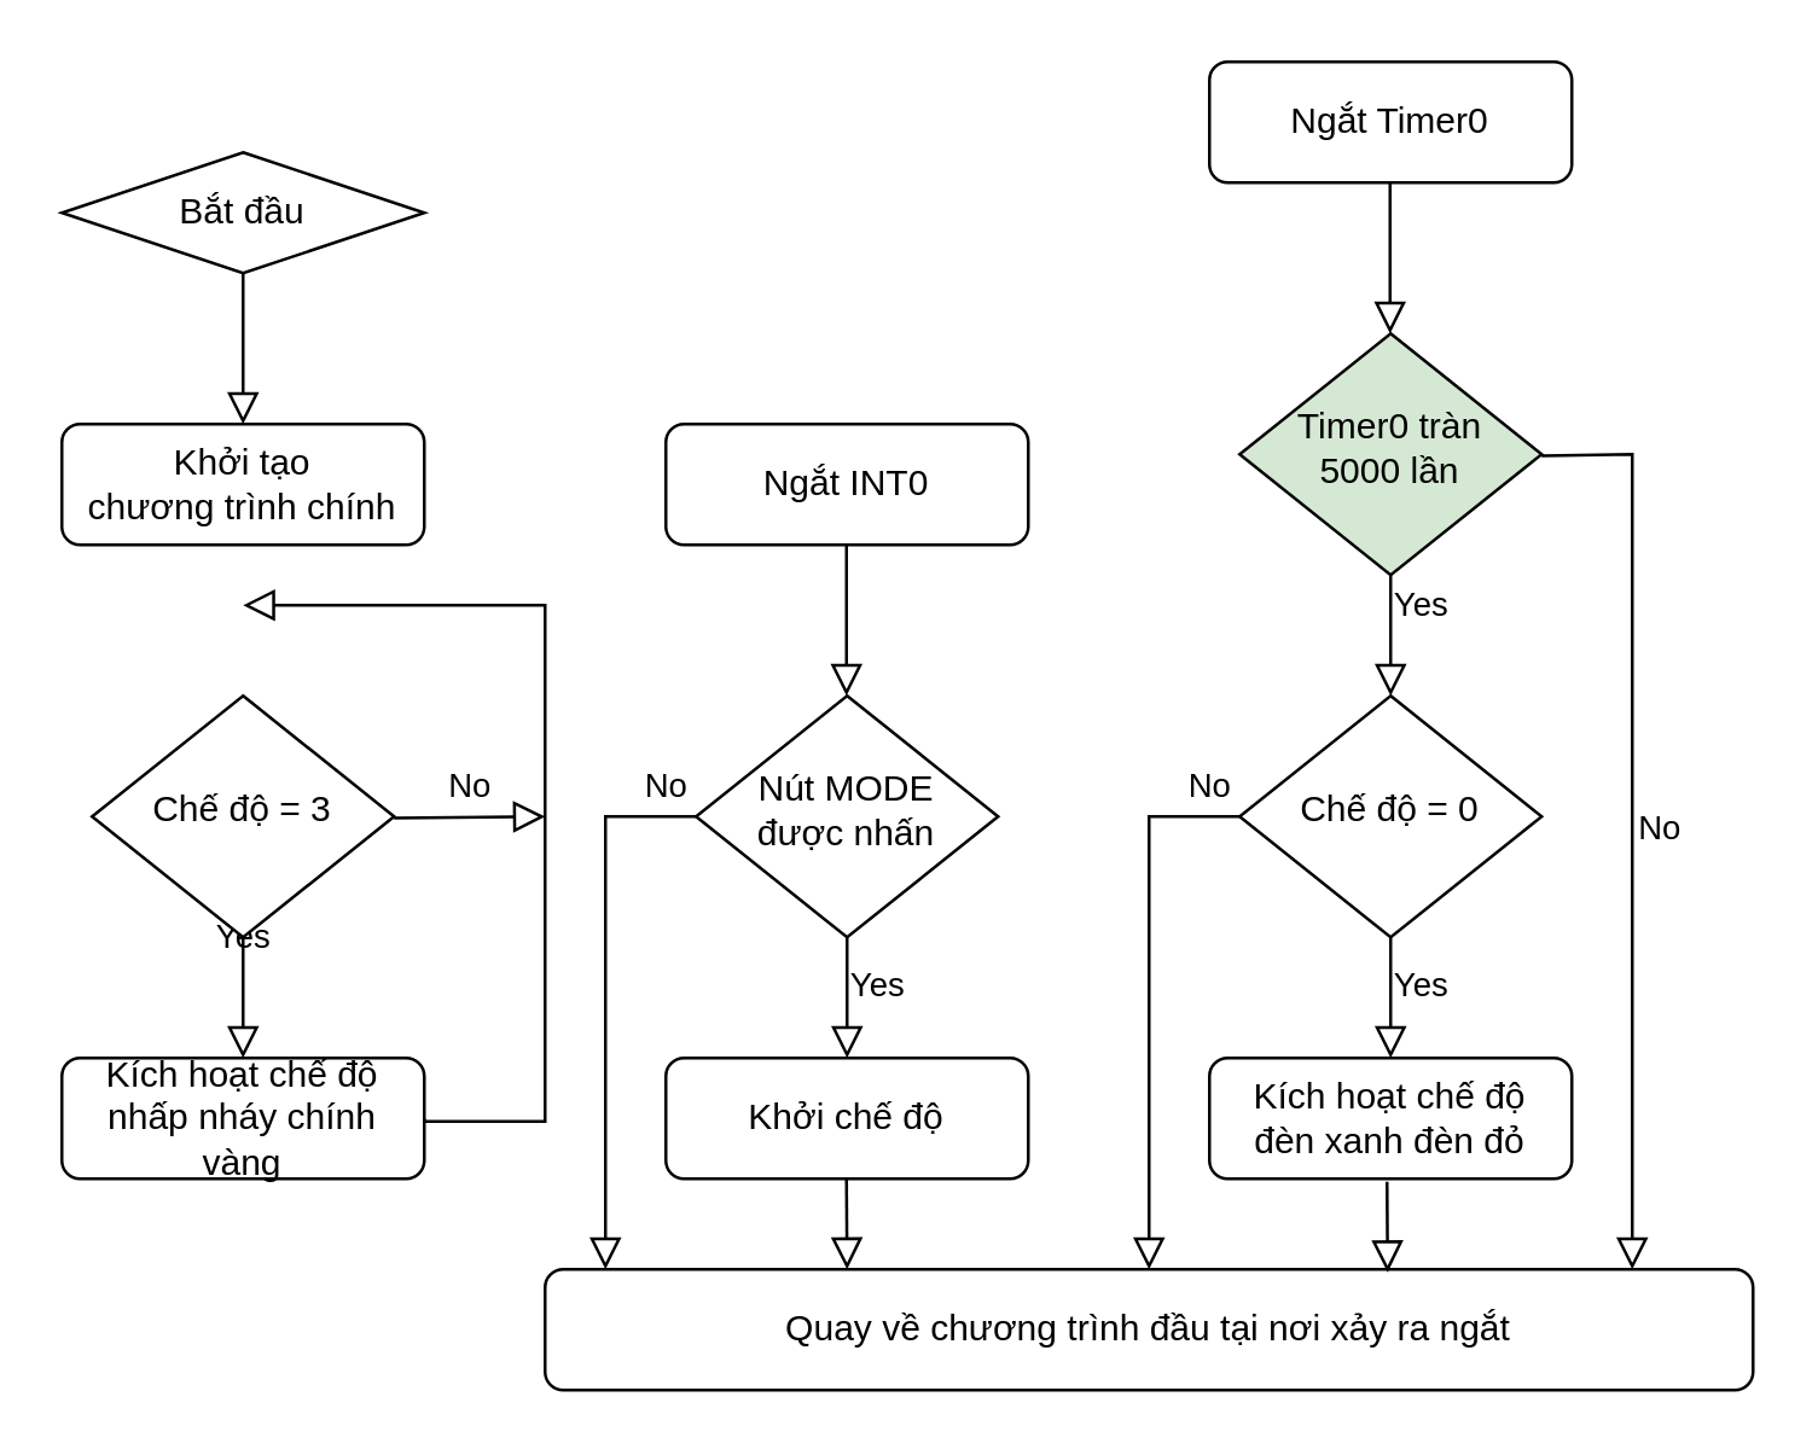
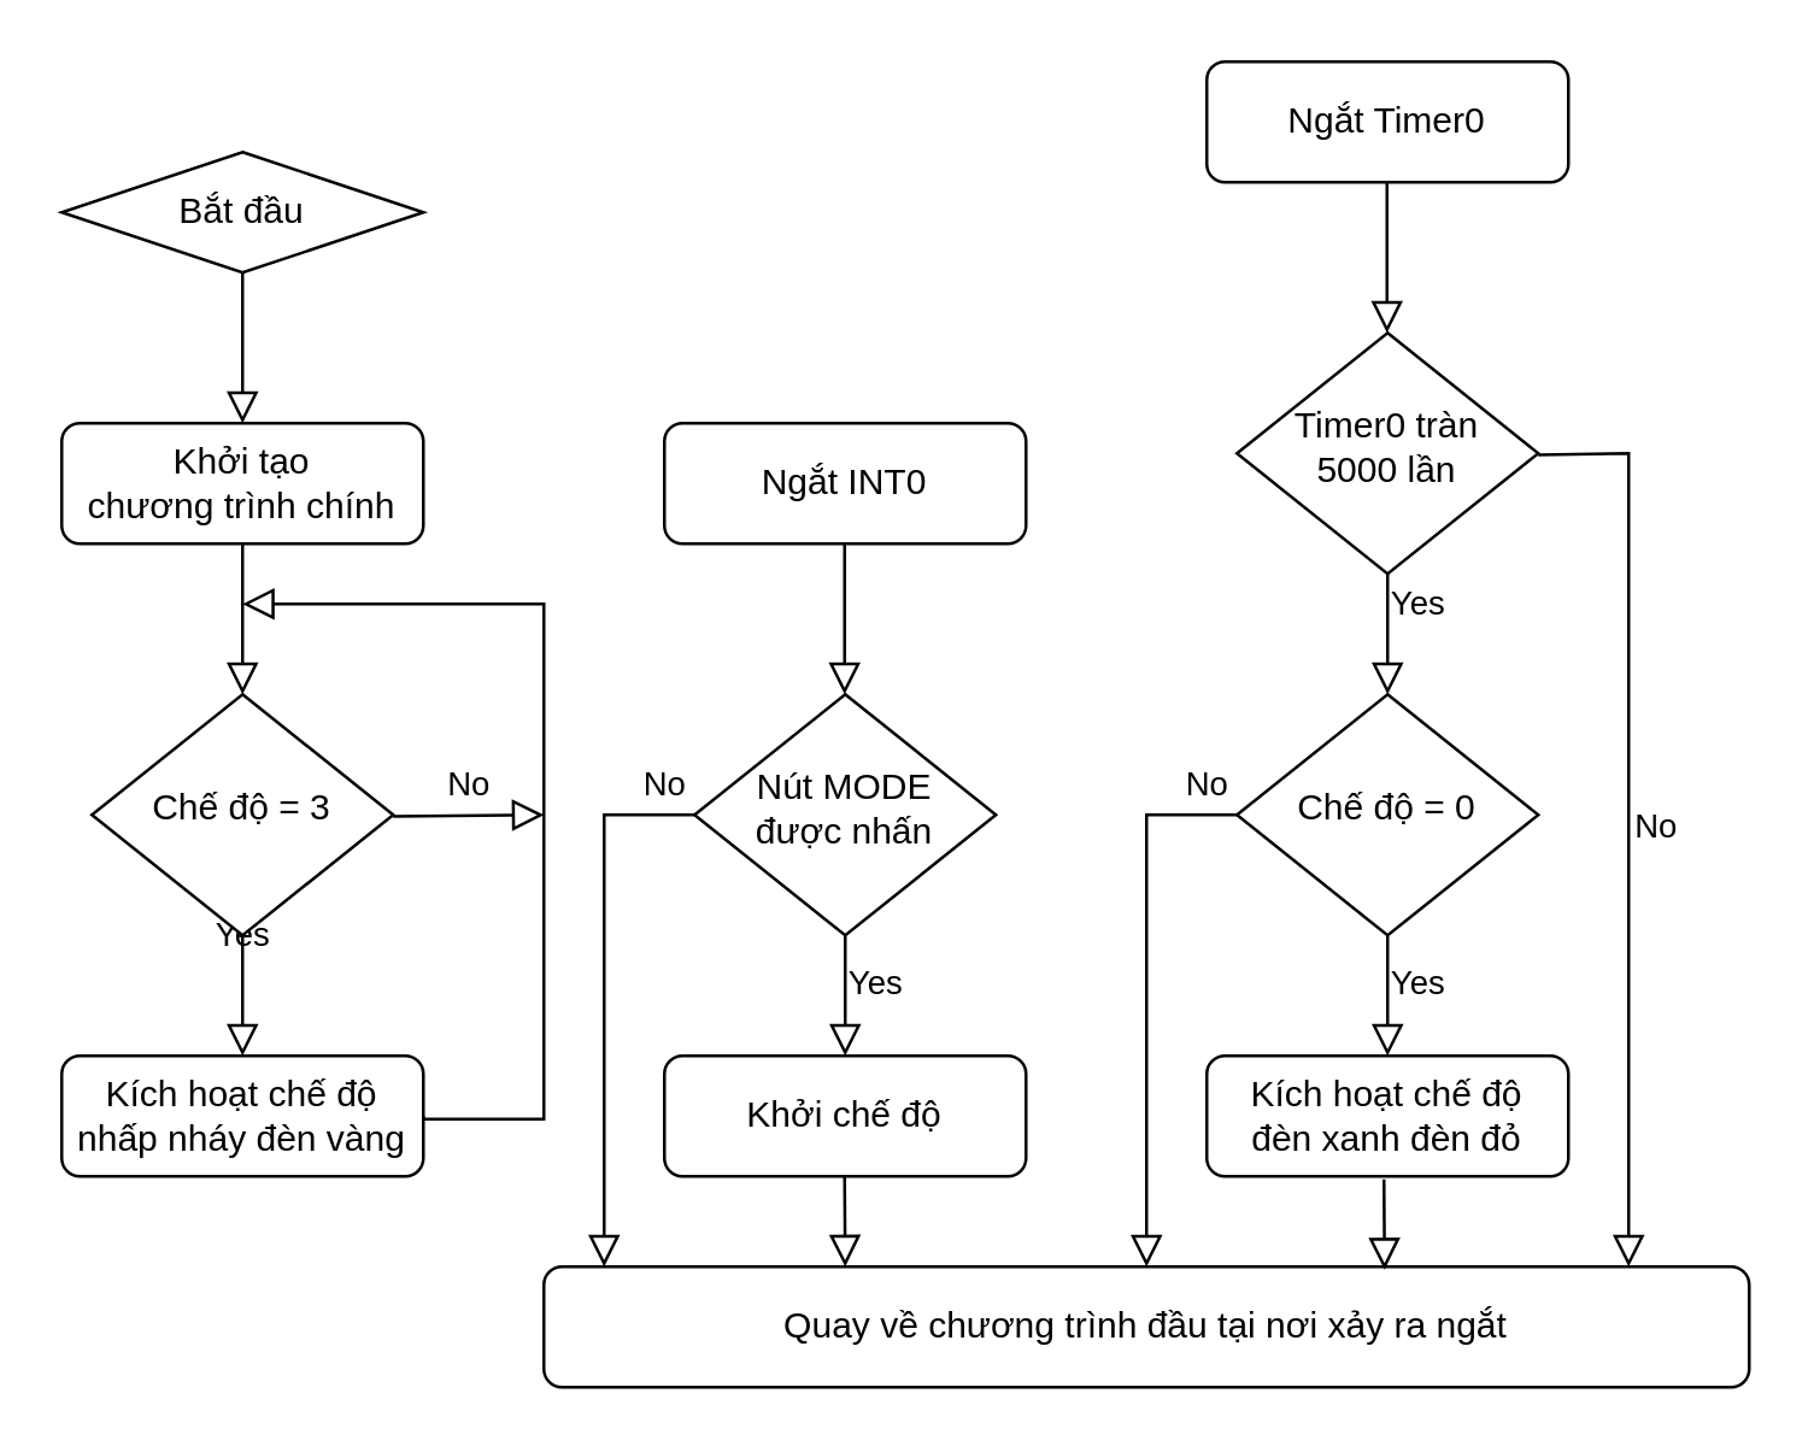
- <mxCell id="28" value="Timer0 tràn&lt;br&gt;5000 lần" style="rhombus;whiteSpace=wrap;html=1;shadow=0;fontFamily=Helvetica;fontSize=12;align=center;strokeWidth=1;spacing=6;spacingTop=-4;fillColor=#d5e8d4;" vertex="1" parent="1"><mxGeometry x="410" y="110" width="100" height="80" as="geometry" /></mxCell>
+ <mxCell id="28" value="Timer0 tràn&lt;br&gt;5000 lần" style="rhombus;whiteSpace=wrap;html=1;shadow=0;fontFamily=Helvetica;fontSize=12;align=center;strokeWidth=1;spacing=6;spacingTop=-4;" vertex="1" parent="1"><mxGeometry x="410" y="110" width="100" height="80" as="geometry" /></mxCell>
+ <mxCell id="2" value="" style="rounded=0;html=1;jettySize=auto;orthogonalLoop=1;fontSize=11;endArrow=block;endFill=0;endSize=8;strokeWidth=1;shadow=0;labelBackgroundColor=none;edgeStyle=orthogonalEdgeStyle;" parent="1" source="3" target="6" edge="1"><mxGeometry relative="1" as="geometry" /></mxCell>
- <mxCell id="7" value="Kích hoạt chế độ&lt;br&gt;nhấp nháy chính vàng" style="rounded=1;whiteSpace=wrap;html=1;fontSize=12;glass=0;strokeWidth=1;shadow=0;" parent="1" vertex="1"><mxGeometry x="20" y="350" width="120" height="40" as="geometry" /></mxCell>
+ <mxCell id="7" value="Kích hoạt chế độ&lt;br&gt;nhấp nháy đèn vàng" style="rounded=1;whiteSpace=wrap;html=1;fontSize=12;glass=0;strokeWidth=1;shadow=0;" parent="1" vertex="1"><mxGeometry x="20" y="350" width="120" height="40" as="geometry" /></mxCell>
